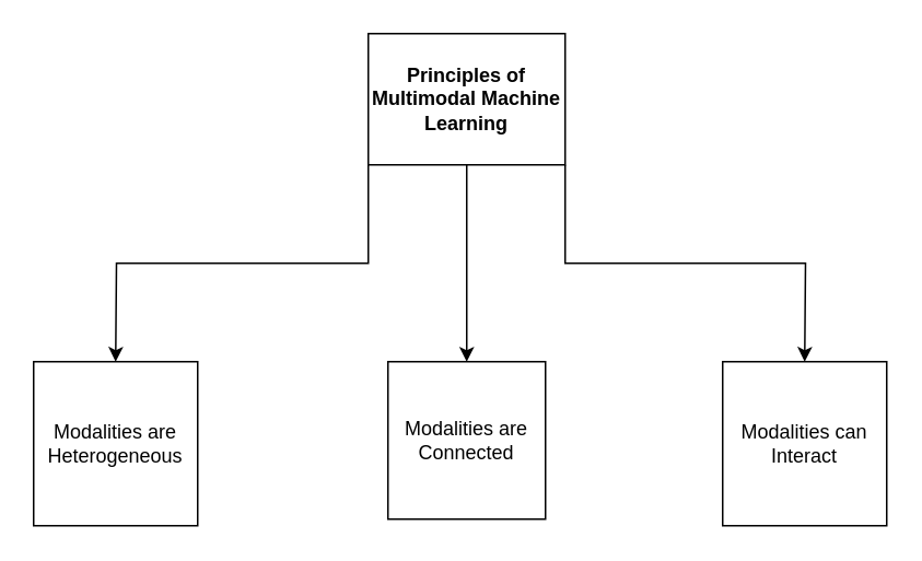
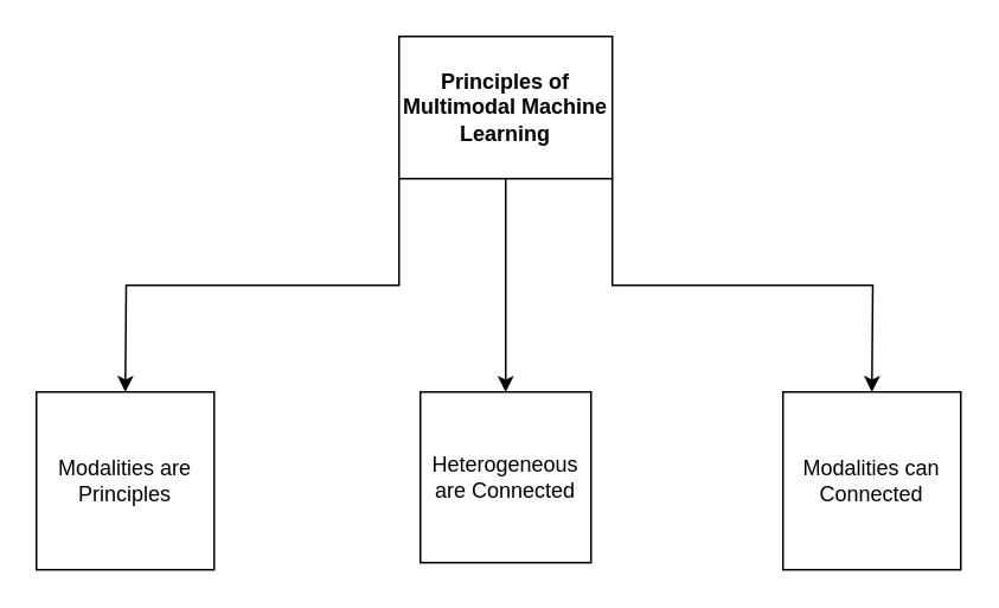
- <mxCell id="7" value="Modalities are Connected" style="whiteSpace=wrap;html=1;aspect=fixed;" vertex="1" parent="1"><mxGeometry x="236" y="220" width="96" height="96" as="geometry" /></mxCell>
+ <mxCell id="7" value="Heterogeneous are Connected" style="whiteSpace=wrap;html=1;aspect=fixed;" vertex="1" parent="1"><mxGeometry x="236" y="220" width="96" height="96" as="geometry" /></mxCell>
- <mxCell id="6" value="Modalities are Heterogeneous" style="whiteSpace=wrap;html=1;aspect=fixed;" vertex="1" parent="1"><mxGeometry x="20" y="220" width="100" height="100" as="geometry" /></mxCell>
+ <mxCell id="6" value="Modalities are Principles" style="whiteSpace=wrap;html=1;aspect=fixed;" vertex="1" parent="1"><mxGeometry x="20" y="220" width="100" height="100" as="geometry" /></mxCell>
- <mxCell id="8" value="Modalities can Interact" style="whiteSpace=wrap;html=1;aspect=fixed;" vertex="1" parent="1"><mxGeometry x="440" y="220" width="100" height="100" as="geometry" /></mxCell>
+ <mxCell id="8" value="Modalities can Connected" style="whiteSpace=wrap;html=1;aspect=fixed;" vertex="1" parent="1"><mxGeometry x="440" y="220" width="100" height="100" as="geometry" /></mxCell>
